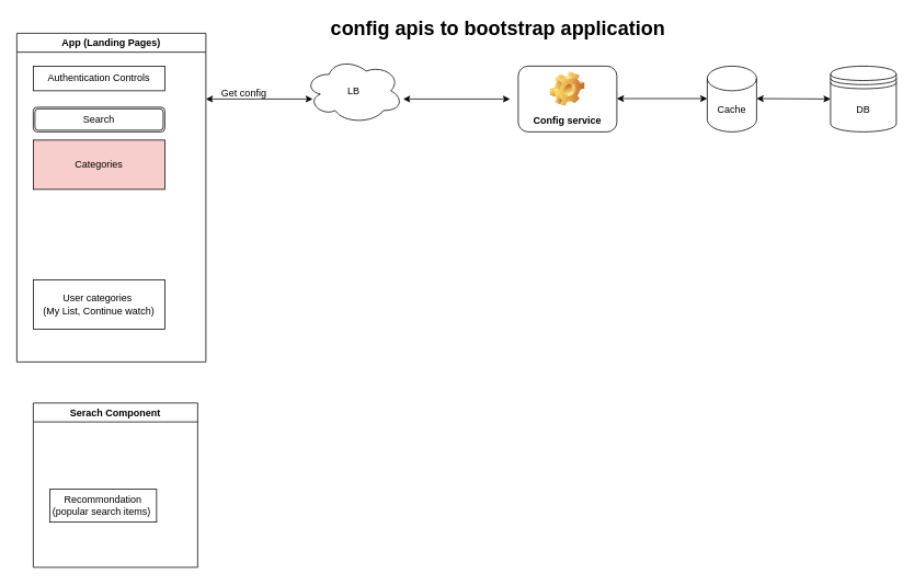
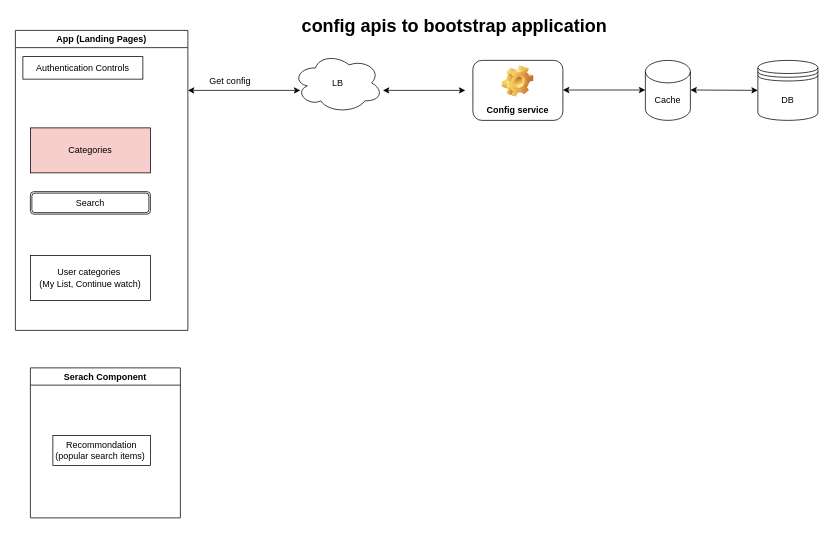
- <mxCell id="6" value="Authentication Controls" style="rounded=0;whiteSpace=wrap;html=1;" vertex="1" parent="2"><mxGeometry x="20" y="40" width="160" height="30" as="geometry" /></mxCell>
+ <mxCell id="6" value="Authentication Controls" style="rounded=0;whiteSpace=wrap;html=1;" vertex="1" parent="2"><mxGeometry x="10" y="35" width="160" height="30" as="geometry" /></mxCell>
- <mxCell id="7" value="LB" style="ellipse;shape=cloud;whiteSpace=wrap;html=1;" vertex="1" parent="1"><mxGeometry x="370" y="70" width="120" height="80" as="geometry" /></mxCell>
+ <mxCell id="7" value="LB" style="ellipse;shape=cloud;whiteSpace=wrap;html=1;" vertex="1" parent="1"><mxGeometry x="390" y="70" width="120" height="80" as="geometry" /></mxCell>
- <mxCell id="9" value="Get config" style="text;html=1;align=center;verticalAlign=middle;resizable=0;points=[];autosize=1;strokeColor=none;fillColor=none;" vertex="1" parent="1"><mxGeometry x="261" y="103" width="70" height="20" as="geometry" /></mxCell>
+ <mxCell id="9" value="Get config" style="text;html=1;align=center;verticalAlign=middle;resizable=0;points=[];autosize=1;strokeColor=none;fillColor=none;" vertex="1" parent="1"><mxGeometry x="271" y="98" width="70" height="20" as="geometry" /></mxCell>
- <mxCell id="5" value="Search" style="shape=ext;double=1;rounded=1;whiteSpace=wrap;html=1;" vertex="1" parent="2"><mxGeometry x="20" y="90" width="160" height="30" as="geometry" /></mxCell>
+ <mxCell id="5" value="Search" style="shape=ext;double=1;rounded=1;whiteSpace=wrap;html=1;" vertex="1" parent="2"><mxGeometry x="20" y="215" width="160" height="30" as="geometry" /></mxCell>
- <mxCell id="18" value="Recommondation (popular search items)&amp;nbsp;" style="whiteSpace=wrap;html=1;" vertex="1" parent="17"><mxGeometry x="20" y="105" width="130" height="40" as="geometry" /></mxCell>
+ <mxCell id="18" value="Recommondation (popular search items)&amp;nbsp;" style="whiteSpace=wrap;html=1;" vertex="1" parent="17"><mxGeometry x="30" y="90" width="130" height="40" as="geometry" /></mxCell>
